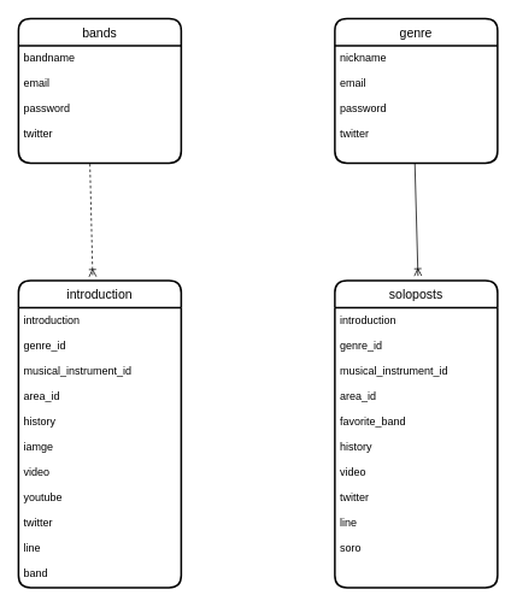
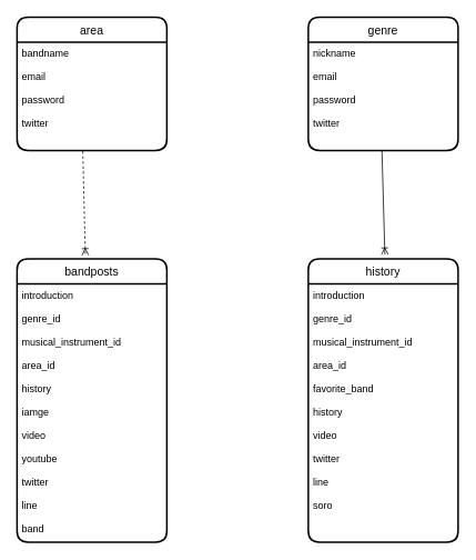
- <mxCell id="2" value="bands" style="swimlane;childLayout=stackLayout;horizontal=1;startSize=30;horizontalStack=0;rounded=1;fontSize=14;fontStyle=0;strokeWidth=2;resizeParent=0;resizeLast=1;shadow=0;dashed=0;align=center;" vertex="1" parent="1"><mxGeometry x="20" y="20" width="180" height="160" as="geometry" /></mxCell>
+ <mxCell id="2" value="area" style="swimlane;childLayout=stackLayout;horizontal=1;startSize=30;horizontalStack=0;rounded=1;fontSize=14;fontStyle=0;strokeWidth=2;resizeParent=0;resizeLast=1;shadow=0;dashed=0;align=center;" vertex="1" parent="1"><mxGeometry x="20" y="20" width="180" height="160" as="geometry" /></mxCell>
- <mxCell id="6" value="introduction" style="swimlane;childLayout=stackLayout;horizontal=1;startSize=30;horizontalStack=0;rounded=1;fontSize=14;fontStyle=0;strokeWidth=2;resizeParent=0;resizeLast=1;shadow=0;dashed=0;align=center;" vertex="1" parent="1"><mxGeometry x="20" y="310" width="180" height="340" as="geometry" /></mxCell>
+ <mxCell id="6" value="bandposts" style="swimlane;childLayout=stackLayout;horizontal=1;startSize=30;horizontalStack=0;rounded=1;fontSize=14;fontStyle=0;strokeWidth=2;resizeParent=0;resizeLast=1;shadow=0;dashed=0;align=center;" vertex="1" parent="1"><mxGeometry x="20" y="310" width="180" height="340" as="geometry" /></mxCell>
- <mxCell id="8" value="soloposts" style="swimlane;childLayout=stackLayout;horizontal=1;startSize=30;horizontalStack=0;rounded=1;fontSize=14;fontStyle=0;strokeWidth=2;resizeParent=0;resizeLast=1;shadow=0;dashed=0;align=center;" vertex="1" parent="1"><mxGeometry x="370" y="310" width="180" height="340" as="geometry" /></mxCell>
+ <mxCell id="8" value="history" style="swimlane;childLayout=stackLayout;horizontal=1;startSize=30;horizontalStack=0;rounded=1;fontSize=14;fontStyle=0;strokeWidth=2;resizeParent=0;resizeLast=1;shadow=0;dashed=0;align=center;" vertex="1" parent="1"><mxGeometry x="370" y="310" width="180" height="340" as="geometry" /></mxCell>
